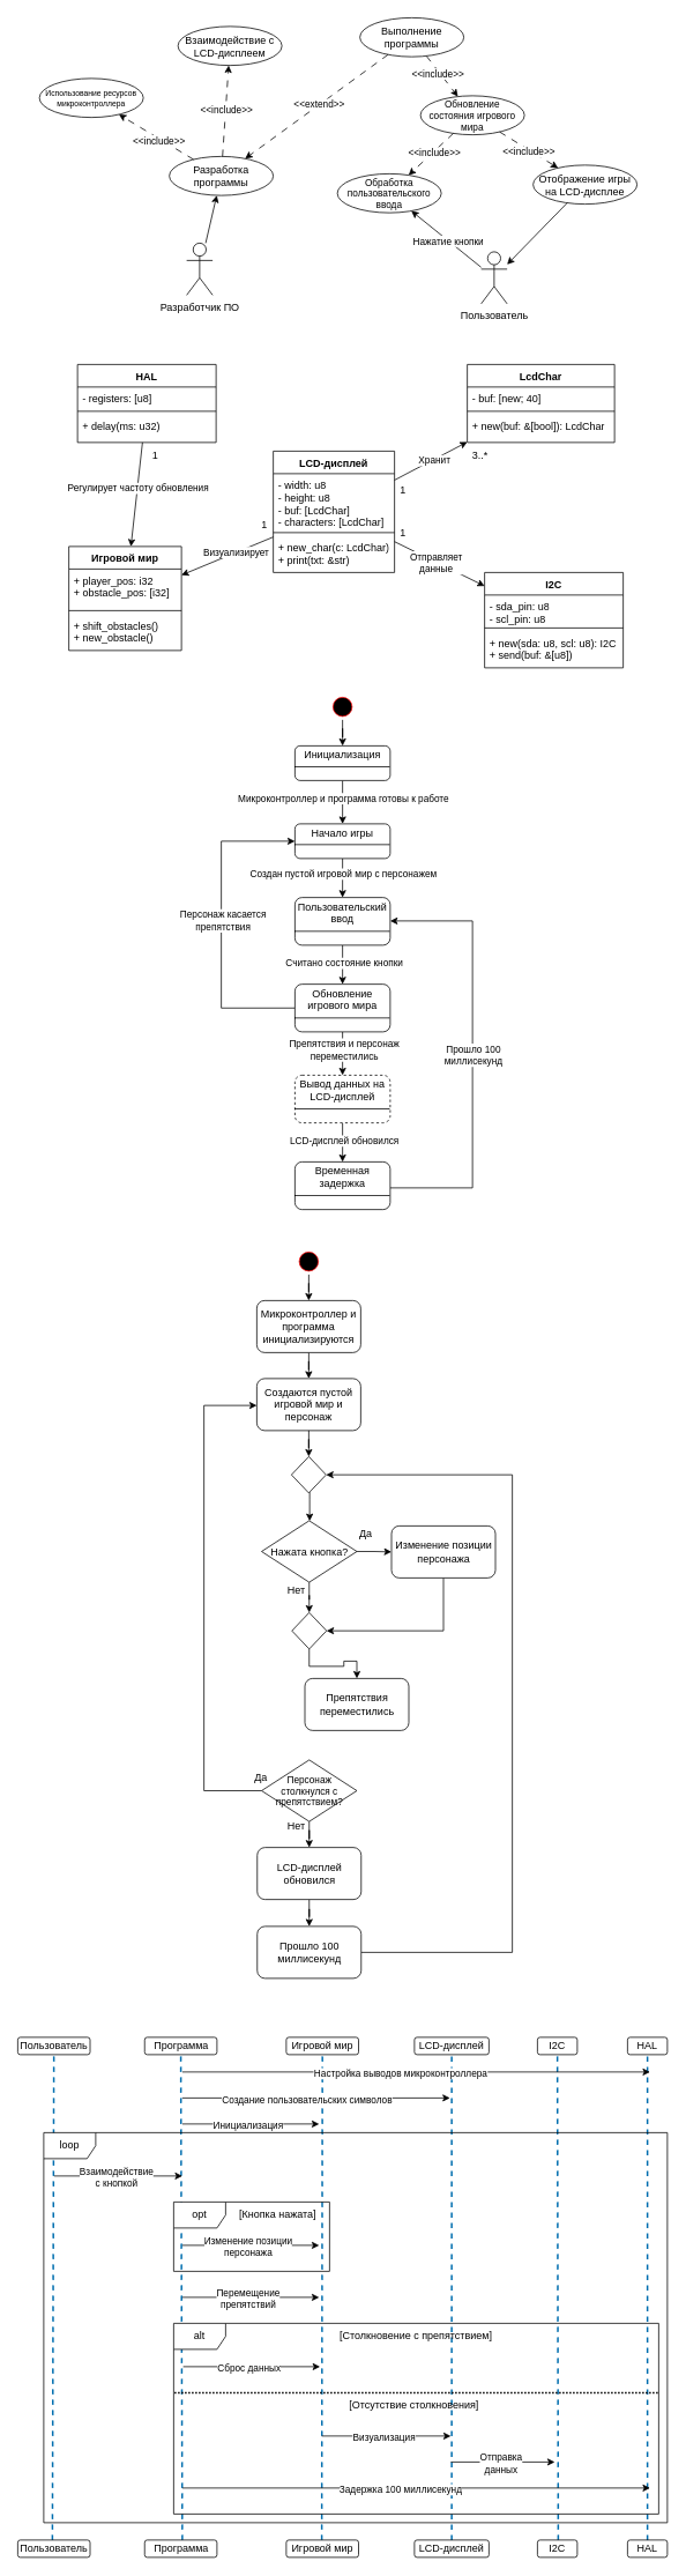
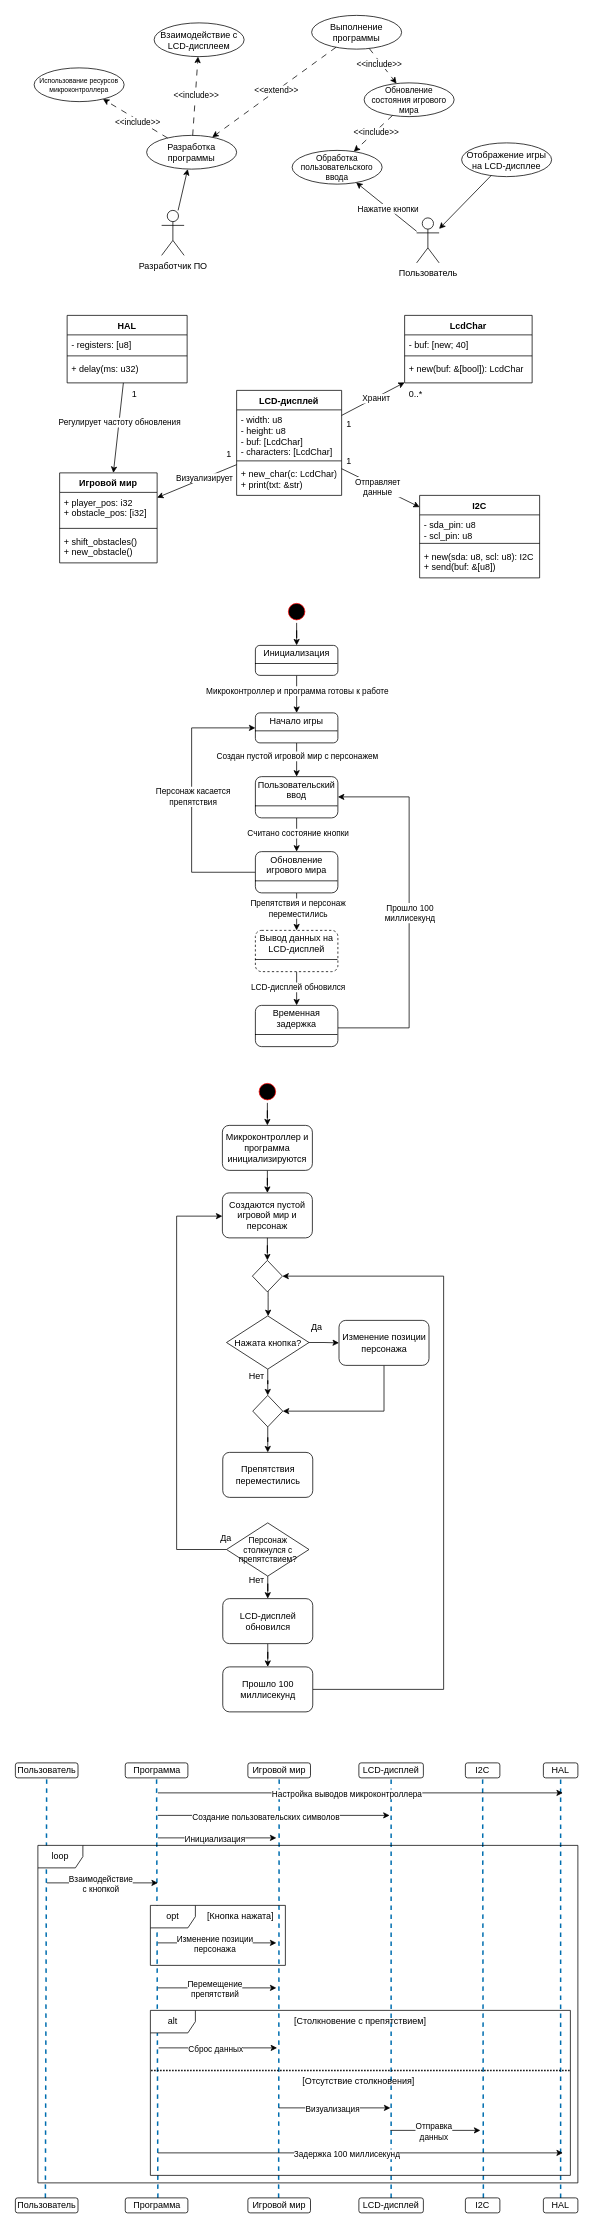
- <mxCell id="21" value="" style="endArrow=classic;html=1;rounded=0;dashed=1;dashPattern=8 8;" edge="1" parent="1" source="8" target="10"><mxGeometry width="50" height="50" relative="1" as="geometry"><mxPoint x="536" y="164" as="sourcePoint" /><mxPoint x="494" y="211" as="targetPoint" /></mxGeometry></mxCell>
- <mxCell id="22" value="&amp;lt;&amp;lt;include&amp;gt;&amp;gt;" style="edgeLabel;html=1;align=center;verticalAlign=middle;resizable=0;points=[];" vertex="1" connectable="0" parent="21"><mxGeometry x="0.004" y="-2" relative="1" as="geometry"><mxPoint as="offset" /></mxGeometry></mxCell>
- <mxCell id="59" value="3..*" style="text;html=1;align=center;verticalAlign=middle;whiteSpace=wrap;rounded=0;" vertex="1" parent="1"><mxGeometry x="524" y="510" width="60" height="30" as="geometry" /></mxCell>
+ <mxCell id="59" value="0..*" style="text;html=1;align=center;verticalAlign=middle;whiteSpace=wrap;rounded=0;" vertex="1" parent="1"><mxGeometry x="524" y="510" width="60" height="30" as="geometry" /></mxCell>
- <mxCell id="96" value="Препятствия переместились" style="rounded=1;whiteSpace=wrap;html=1;" vertex="1" parent="1"><mxGeometry x="351.5" y="1936" width="120" height="60" as="geometry" /></mxCell>
+ <mxCell id="96" value="Препятствия переместились" style="rounded=1;whiteSpace=wrap;html=1;" vertex="1" parent="1"><mxGeometry x="296.5" y="1936" width="120" height="60" as="geometry" /></mxCell>
